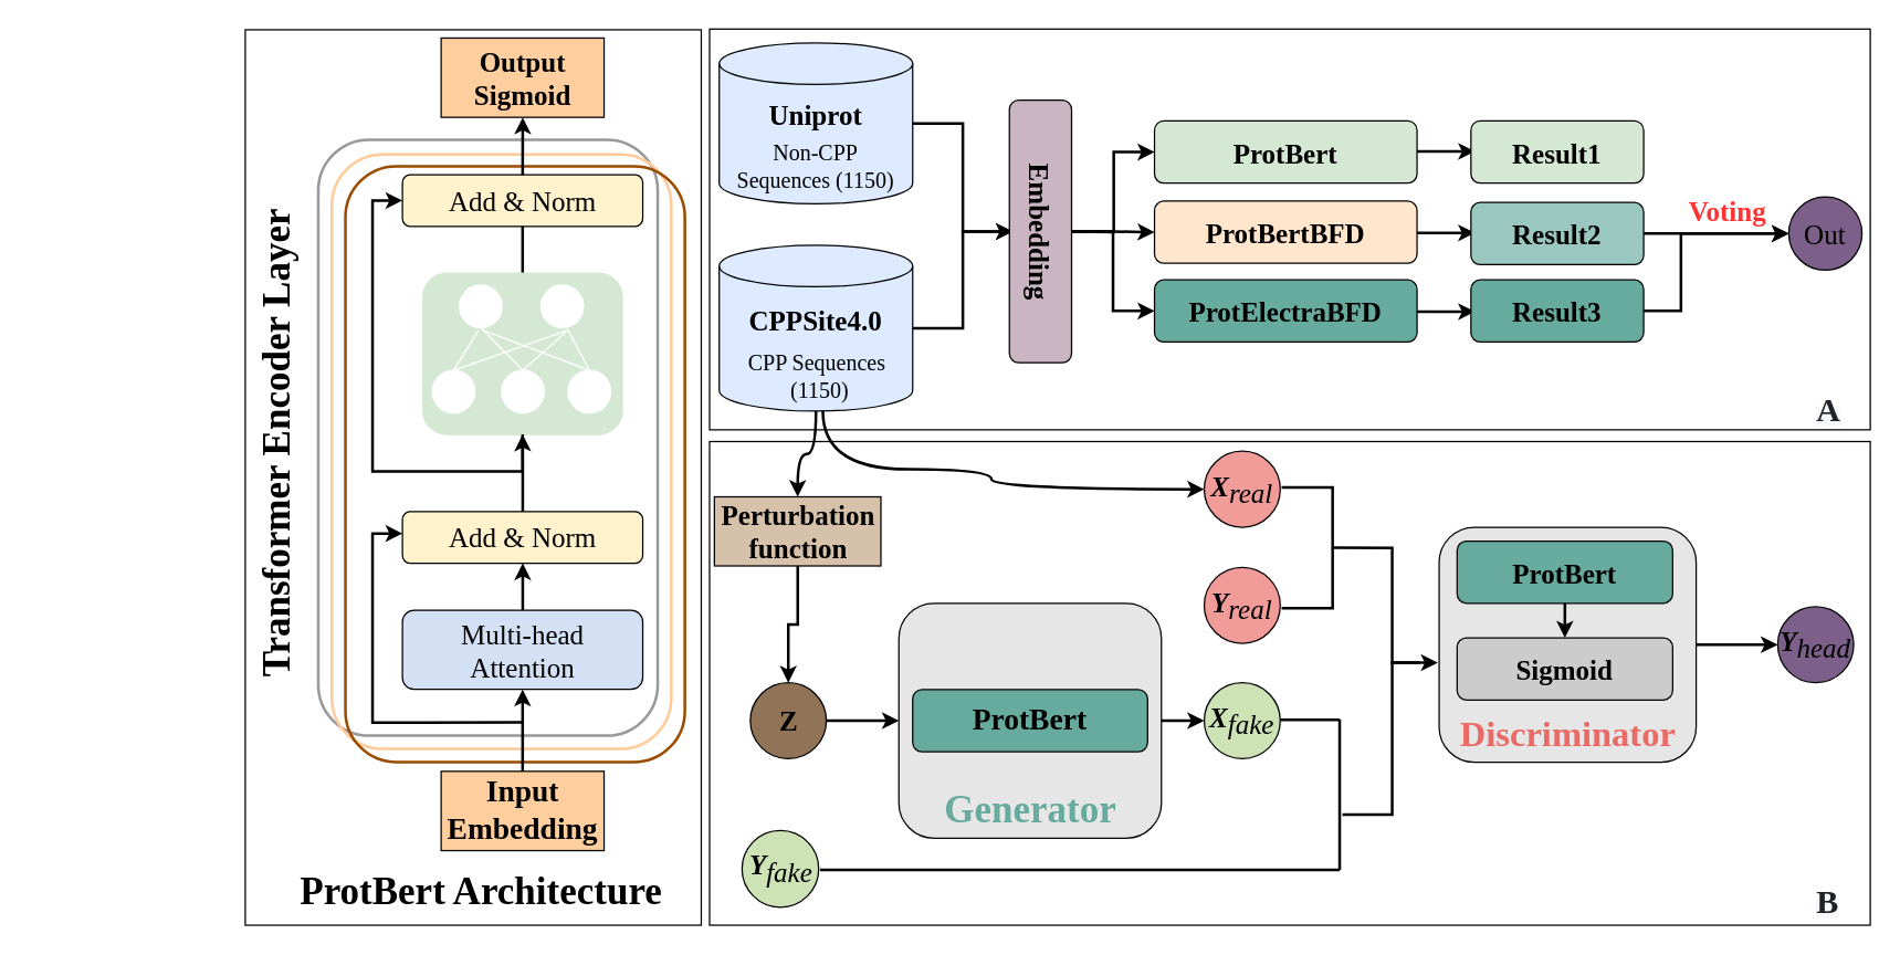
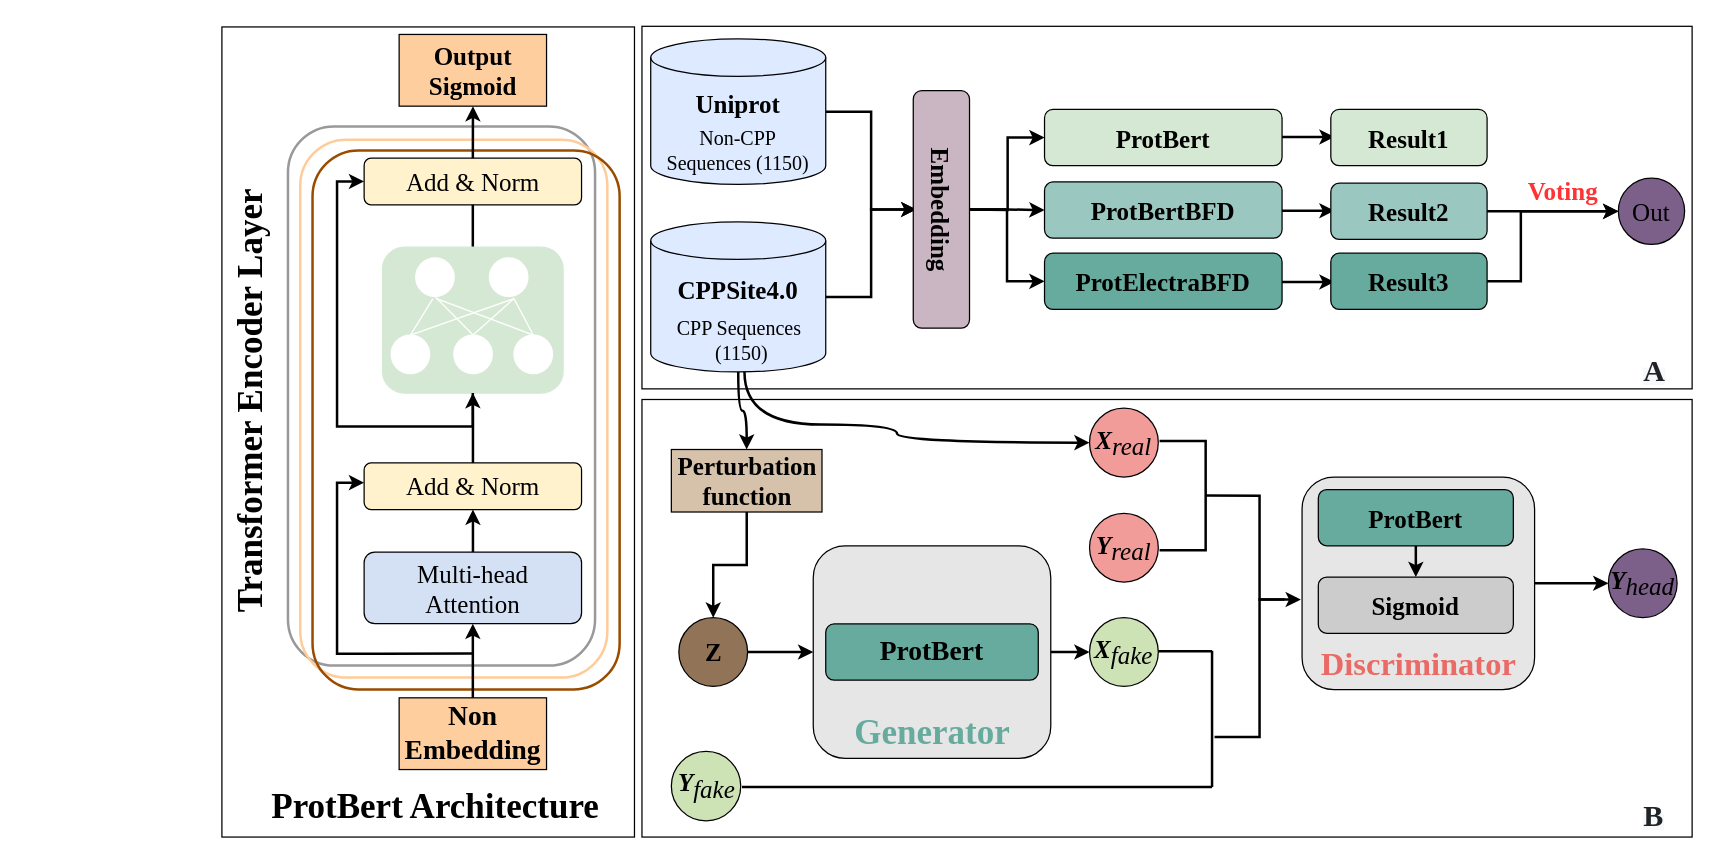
- <mxCell id="19" value="&lt;span style=&quot;text-align: left; font-size: 20px;&quot;&gt;&lt;font face=&quot;Times New Roman&quot; style=&quot;font-size: 20px;&quot;&gt;&lt;b style=&quot;font-size: 20px;&quot;&gt;ProtBertBFD&lt;/b&gt;&lt;/font&gt;&lt;/span&gt;" style="rounded=1;whiteSpace=wrap;html=1;rotation=0;strokeColor=default;fillColor=#ffe6cc;fontSize=20;" parent="1" vertex="1"><mxGeometry x="835" y="145" width="190" height="45" as="geometry" /></mxCell>
+ <mxCell id="19" value="&lt;span style=&quot;text-align: left; font-size: 20px;&quot;&gt;&lt;font face=&quot;Times New Roman&quot; style=&quot;font-size: 20px;&quot;&gt;&lt;b style=&quot;font-size: 20px;&quot;&gt;ProtBertBFD&lt;/b&gt;&lt;/font&gt;&lt;/span&gt;" style="rounded=1;whiteSpace=wrap;html=1;rotation=0;strokeColor=default;fillColor=#9AC7BF;fontSize=20;" parent="1" vertex="1"><mxGeometry x="835" y="145" width="190" height="45" as="geometry" /></mxCell>
- <mxCell id="85" value="&lt;span style=&quot;font-family: &amp;quot;Times New Roman&amp;quot;; font-size: 20px;&quot;&gt;&lt;b&gt;Perturbation function&lt;/b&gt;&lt;/span&gt;" style="text;html=1;align=center;verticalAlign=middle;whiteSpace=wrap;rounded=0;strokeColor=#000000;fillColor=#D6C1AB;fontSize=20;" parent="1" vertex="1"><mxGeometry x="516.5" y="359" width="120.5" height="50" as="geometry" /></mxCell>
+ <mxCell id="85" value="&lt;span style=&quot;font-family: &amp;quot;Times New Roman&amp;quot;; font-size: 20px;&quot;&gt;&lt;b&gt;Perturbation function&lt;/b&gt;&lt;/span&gt;" style="text;html=1;align=center;verticalAlign=middle;whiteSpace=wrap;rounded=0;strokeColor=#000000;fillColor=#D6C1AB;fontSize=20;" parent="1" vertex="1"><mxGeometry x="536.5" y="359" width="120.5" height="50" as="geometry" /></mxCell>
- <mxCell id="63" value="&lt;font style=&quot;font-size: 22px;&quot; face=&quot;Times New Roman&quot;&gt;&lt;b&gt;Input&lt;/b&gt;&lt;/font&gt;&lt;div style=&quot;font-size: 22px;&quot;&gt;&lt;font style=&quot;font-size: 22px;&quot; face=&quot;Times New Roman&quot;&gt;&lt;b&gt;Embedding&lt;/b&gt;&lt;/font&gt;&lt;/div&gt;" style="rounded=0;whiteSpace=wrap;html=1;fillColor=#FFCE9F;" parent="56" vertex="1"><mxGeometry x="131.76" y="536.634" width="117.907" height="57.366" as="geometry" /></mxCell>
+ <mxCell id="63" value="&lt;font style=&quot;font-size: 22px;&quot; face=&quot;Times New Roman&quot;&gt;&lt;b&gt;Non&lt;/b&gt;&lt;/font&gt;&lt;div style=&quot;font-size: 22px;&quot;&gt;&lt;font style=&quot;font-size: 22px;&quot; face=&quot;Times New Roman&quot;&gt;&lt;b&gt;Embedding&lt;/b&gt;&lt;/font&gt;&lt;/div&gt;" style="rounded=0;whiteSpace=wrap;html=1;fillColor=#FFCE9F;" parent="56" vertex="1"><mxGeometry x="131.76" y="536.634" width="117.907" height="57.366" as="geometry" /></mxCell>
